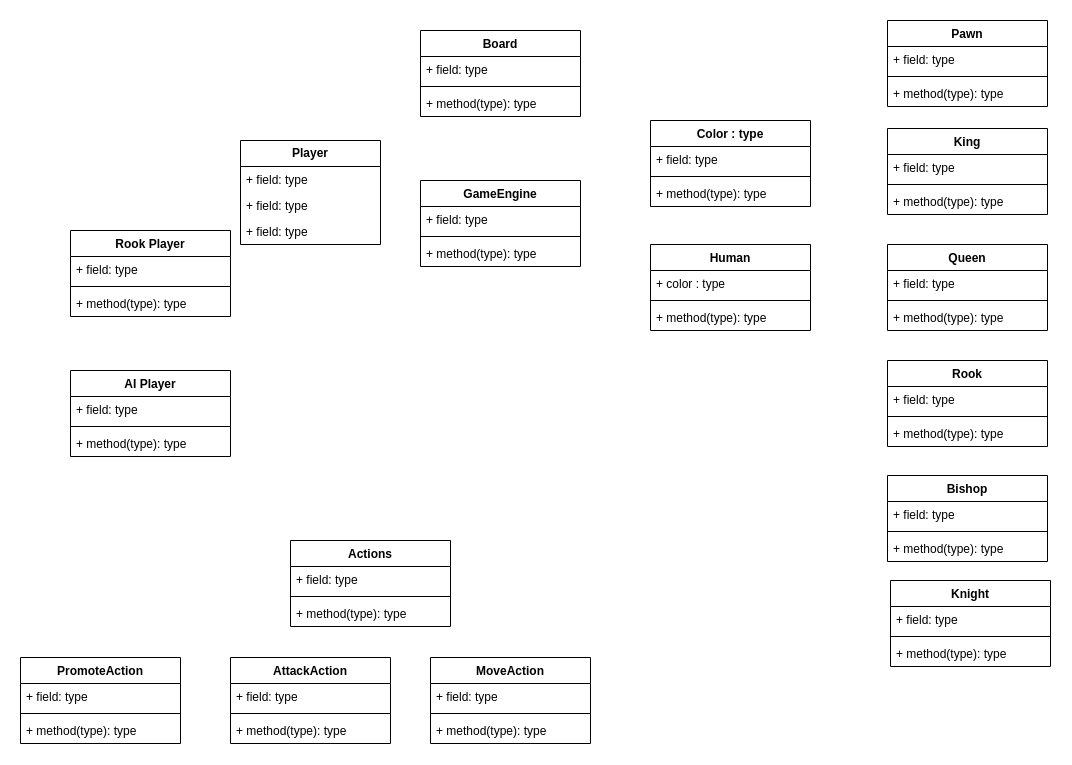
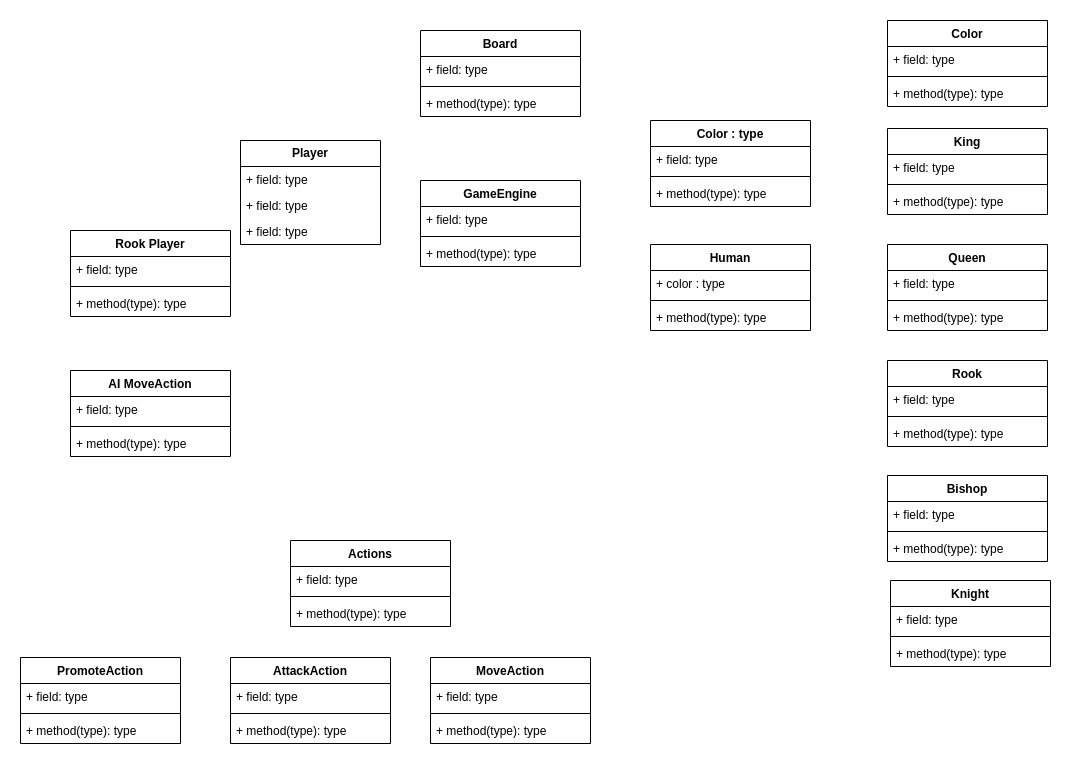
- <mxCell id="38" value="Pawn" style="swimlane;fontStyle=1;align=center;verticalAlign=top;childLayout=stackLayout;horizontal=1;startSize=26;horizontalStack=0;resizeParent=1;resizeParentMax=0;resizeLast=0;collapsible=1;marginBottom=0;whiteSpace=wrap;html=1;" vertex="1" parent="1"><mxGeometry x="887" y="20" width="160" height="86" as="geometry" /></mxCell>
+ <mxCell id="38" value="Color" style="swimlane;fontStyle=1;align=center;verticalAlign=top;childLayout=stackLayout;horizontal=1;startSize=26;horizontalStack=0;resizeParent=1;resizeParentMax=0;resizeLast=0;collapsible=1;marginBottom=0;whiteSpace=wrap;html=1;" vertex="1" parent="1"><mxGeometry x="887" y="20" width="160" height="86" as="geometry" /></mxCell>
- <mxCell id="14" value="AI Player" style="swimlane;fontStyle=1;align=center;verticalAlign=top;childLayout=stackLayout;horizontal=1;startSize=26;horizontalStack=0;resizeParent=1;resizeParentMax=0;resizeLast=0;collapsible=1;marginBottom=0;whiteSpace=wrap;html=1;" vertex="1" parent="1"><mxGeometry x="70" y="370" width="160" height="86" as="geometry" /></mxCell>
+ <mxCell id="14" value="AI MoveAction" style="swimlane;fontStyle=1;align=center;verticalAlign=top;childLayout=stackLayout;horizontal=1;startSize=26;horizontalStack=0;resizeParent=1;resizeParentMax=0;resizeLast=0;collapsible=1;marginBottom=0;whiteSpace=wrap;html=1;" vertex="1" parent="1"><mxGeometry x="70" y="370" width="160" height="86" as="geometry" /></mxCell>
